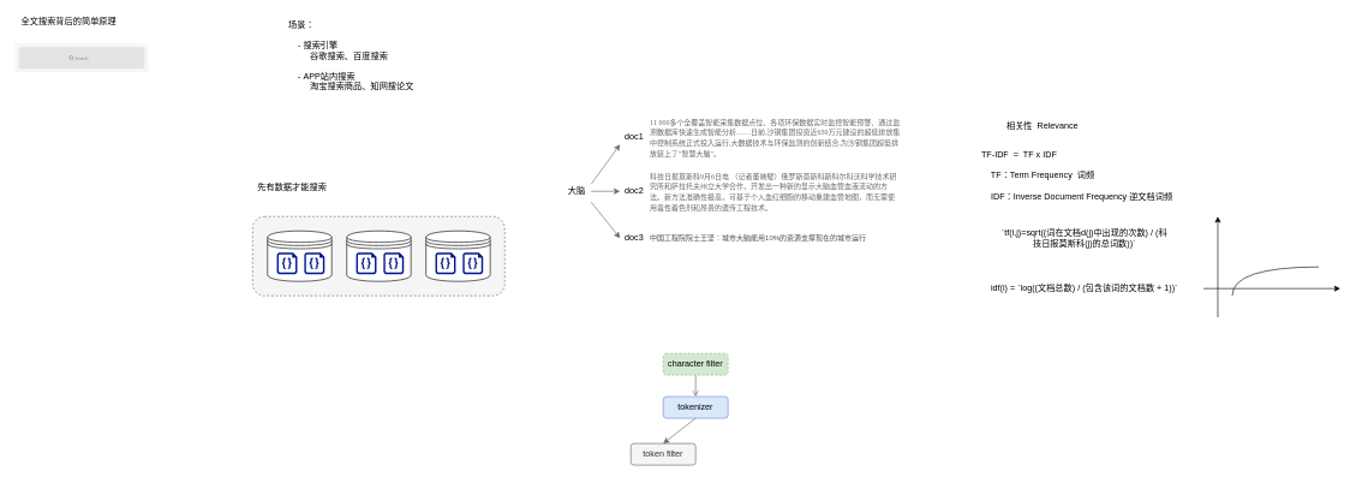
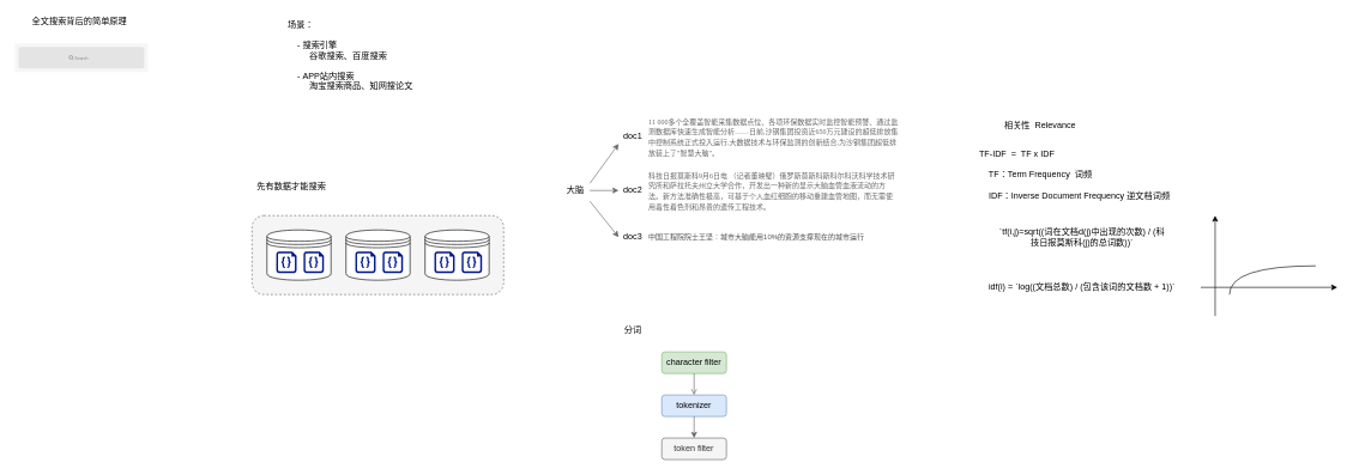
- <mxCell id="7" value="全文搜索背后的简单原理" style="text;html=1;strokeColor=none;fillColor=none;align=center;verticalAlign=middle;whiteSpace=wrap;rounded=0;" vertex="1" parent="1"><mxGeometry x="5" y="20" width="180" height="20" as="geometry" /></mxCell>
+ <mxCell id="7" value="全文搜索背后的简单原理" style="text;html=1;strokeColor=none;fillColor=none;align=center;verticalAlign=middle;whiteSpace=wrap;rounded=0;" vertex="1" parent="1"><mxGeometry x="20" y="20" width="180" height="20" as="geometry" /></mxCell>
+ <mxCell id="32" value="分词" style="text;html=1;strokeColor=none;fillColor=none;align=center;verticalAlign=middle;whiteSpace=wrap;rounded=0;dashed=1;" vertex="1" parent="1"><mxGeometry x="860" y="450" width="40" height="20" as="geometry" /></mxCell>
- <mxCell id="33" value="character filter" style="rounded=1;whiteSpace=wrap;html=1;align=center;fillColor=#d5e8d4;strokeColor=#82b366;dashed=1;" vertex="1" parent="1"><mxGeometry x="920" y="490" width="90" height="30" as="geometry" /></mxCell>
+ <mxCell id="33" value="character filter" style="rounded=1;whiteSpace=wrap;html=1;align=center;fillColor=#d5e8d4;strokeColor=#82b366;" vertex="1" parent="1"><mxGeometry x="920" y="490" width="90" height="30" as="geometry" /></mxCell>
- <mxCell id="35" value="token filter" style="rounded=1;whiteSpace=wrap;html=1;align=center;fillColor=#f5f5f5;strokeColor=#666666;fontColor=#333333;" vertex="1" parent="1"><mxGeometry x="875" y="615" width="90" height="30" as="geometry" /></mxCell>
+ <mxCell id="35" value="token filter" style="rounded=1;whiteSpace=wrap;html=1;align=center;fillColor=#f5f5f5;strokeColor=#666666;fontColor=#333333;" vertex="1" parent="1"><mxGeometry x="920" y="610" width="90" height="30" as="geometry" /></mxCell>
